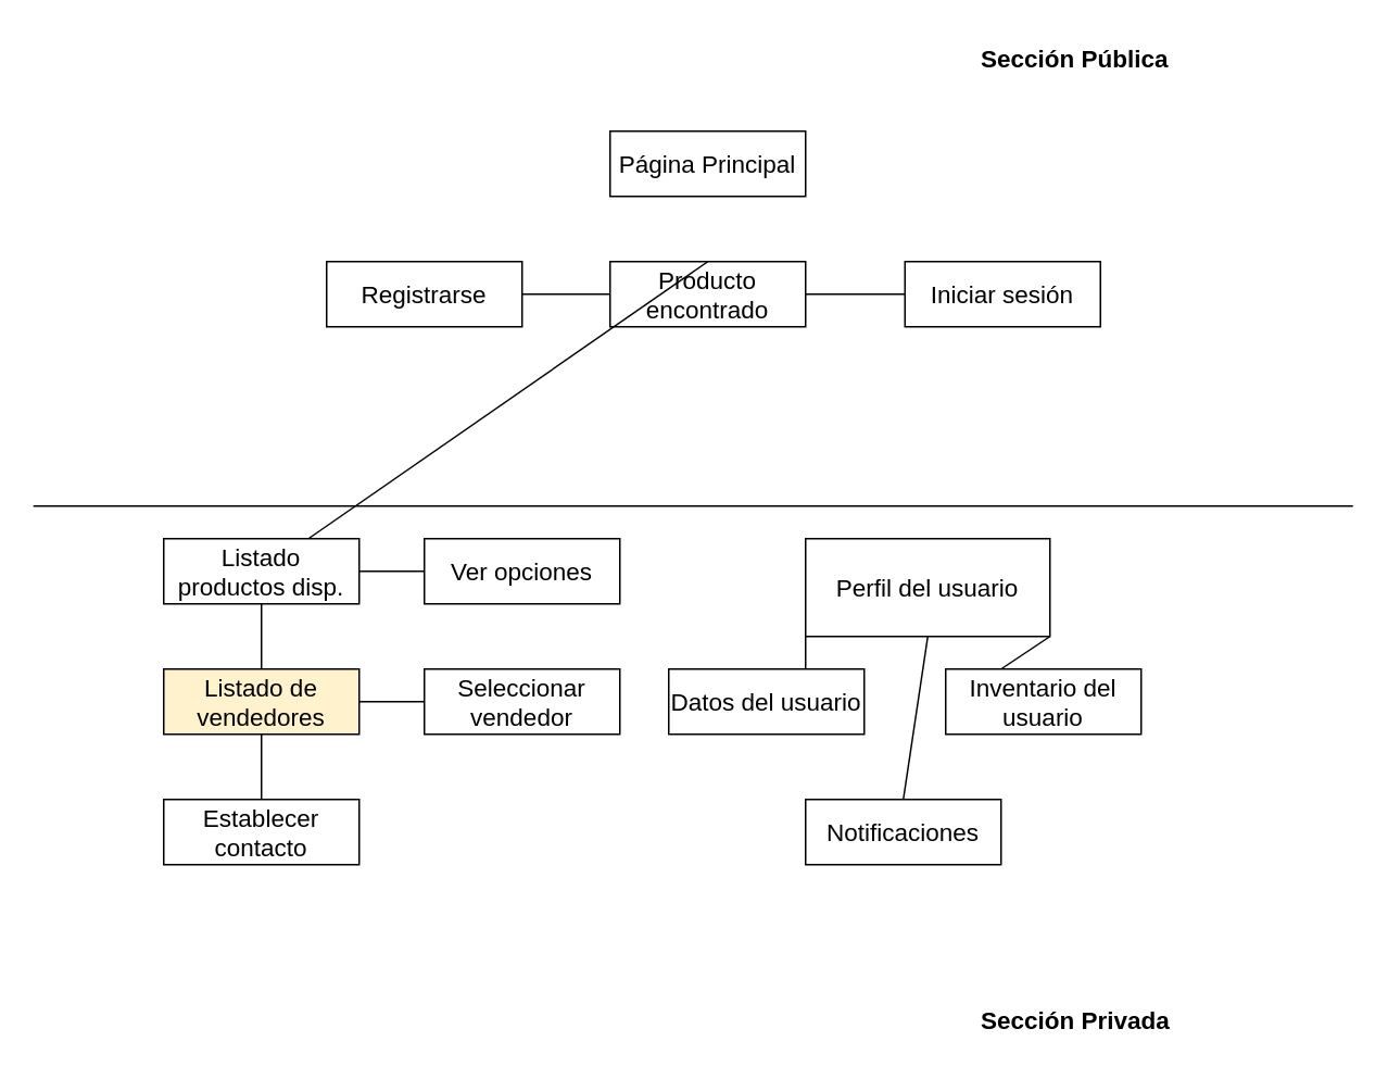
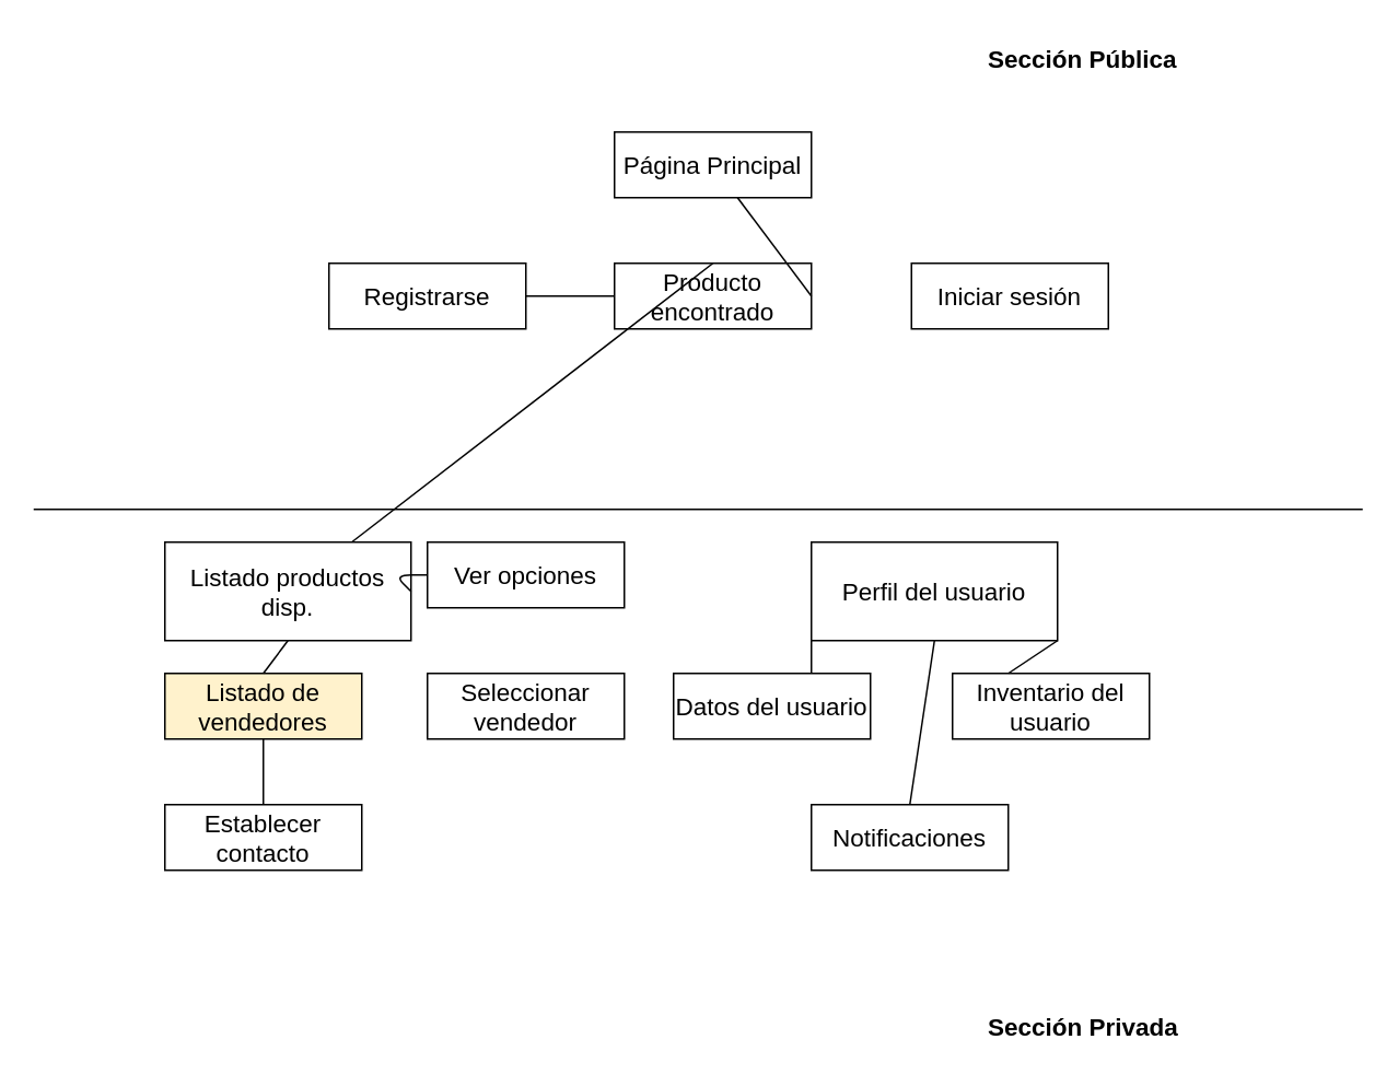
- <mxCell id="11" value="" style="endArrow=none;html=1;fontSize=15;entryX=0;entryY=0.5;entryDx=0;entryDy=0;exitX=1;exitY=0.5;exitDx=0;exitDy=0;" parent="1" source="7" target="8" edge="1"><mxGeometry width="50" height="50" relative="1" as="geometry"><mxPoint x="290" y="250" as="sourcePoint" /><mxPoint x="290" y="220" as="targetPoint" /></mxGeometry></mxCell>
+ <mxCell id="11" value="" style="endArrow=none;html=1;fontSize=15;exitX=1;exitY=0.5;exitDx=0;exitDy=0;" parent="1" source="7" target="5" edge="1"><mxGeometry width="50" height="50" relative="1" as="geometry"><mxPoint x="290" y="250" as="sourcePoint" /><mxPoint x="290" y="220" as="targetPoint" /></mxGeometry></mxCell>
- <mxCell id="12" value="Listado productos disp." style="rounded=0;whiteSpace=wrap;html=1;fontSize=15;" parent="1" vertex="1"><mxGeometry x="100" y="330" width="120" height="40" as="geometry" /></mxCell>
+ <mxCell id="12" value="Listado productos disp." style="rounded=0;whiteSpace=wrap;html=1;fontSize=15;" parent="1" vertex="1"><mxGeometry x="100" y="330" width="150" height="60" as="geometry" /></mxCell>
- <mxCell id="22" value="" style="endArrow=none;html=1;fontSize=15;entryX=0;entryY=0.5;entryDx=0;entryDy=0;exitX=1;exitY=0.5;exitDx=0;exitDy=0;" parent="1" source="20" target="21" edge="1"><mxGeometry width="50" height="50" relative="1" as="geometry"><mxPoint x="230" y="360" as="sourcePoint" /><mxPoint x="270" y="360" as="targetPoint" /><Array as="points" /></mxGeometry></mxCell>
